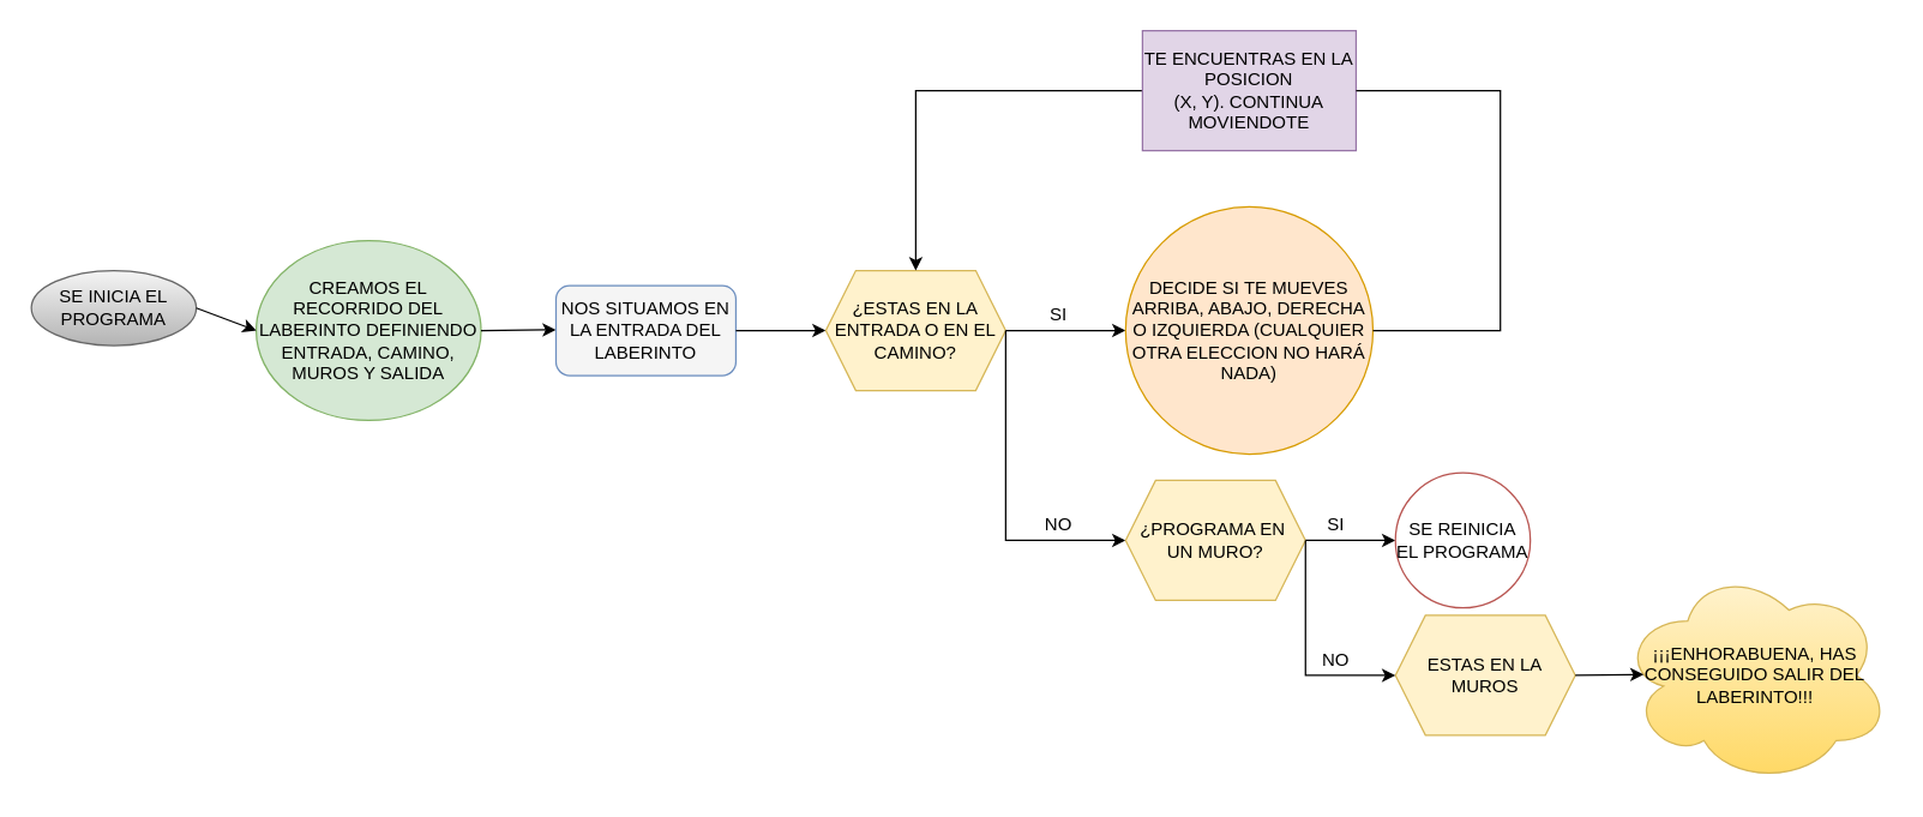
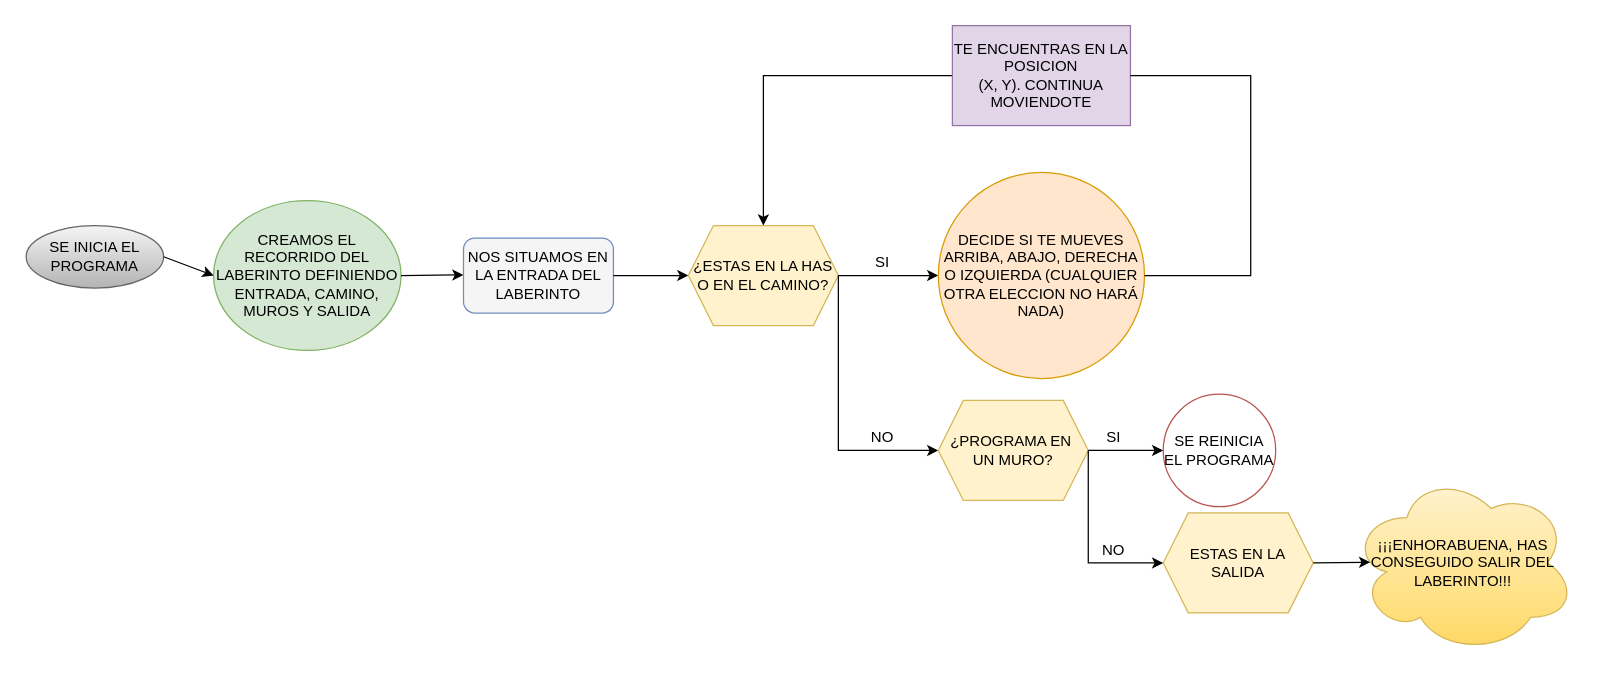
- <mxCell id="6" value="¿ESTAS EN LA ENTRADA O EN EL CAMINO?" style="shape=hexagon;perimeter=hexagonPerimeter2;whiteSpace=wrap;html=1;fixedSize=1;fillColor=#fff2cc;strokeColor=#d6b656;" vertex="1" parent="1"><mxGeometry x="550" y="180" width="120" height="80" as="geometry" /></mxCell>
+ <mxCell id="6" value="¿ESTAS EN LA HAS O EN EL CAMINO?" style="shape=hexagon;perimeter=hexagonPerimeter2;whiteSpace=wrap;html=1;fixedSize=1;fillColor=#fff2cc;strokeColor=#d6b656;" vertex="1" parent="1"><mxGeometry x="550" y="180" width="120" height="80" as="geometry" /></mxCell>
- <mxCell id="19" value="ESTAS EN LA &lt;br&gt;MUROS" style="shape=hexagon;perimeter=hexagonPerimeter2;whiteSpace=wrap;html=1;fixedSize=1;fillColor=#fff2cc;strokeColor=#d6b656;" vertex="1" parent="1"><mxGeometry x="930" y="410" width="120" height="80" as="geometry" /></mxCell>
+ <mxCell id="19" value="ESTAS EN LA &lt;br&gt;SALIDA" style="shape=hexagon;perimeter=hexagonPerimeter2;whiteSpace=wrap;html=1;fixedSize=1;fillColor=#fff2cc;strokeColor=#d6b656;" vertex="1" parent="1"><mxGeometry x="930" y="410" width="120" height="80" as="geometry" /></mxCell>
